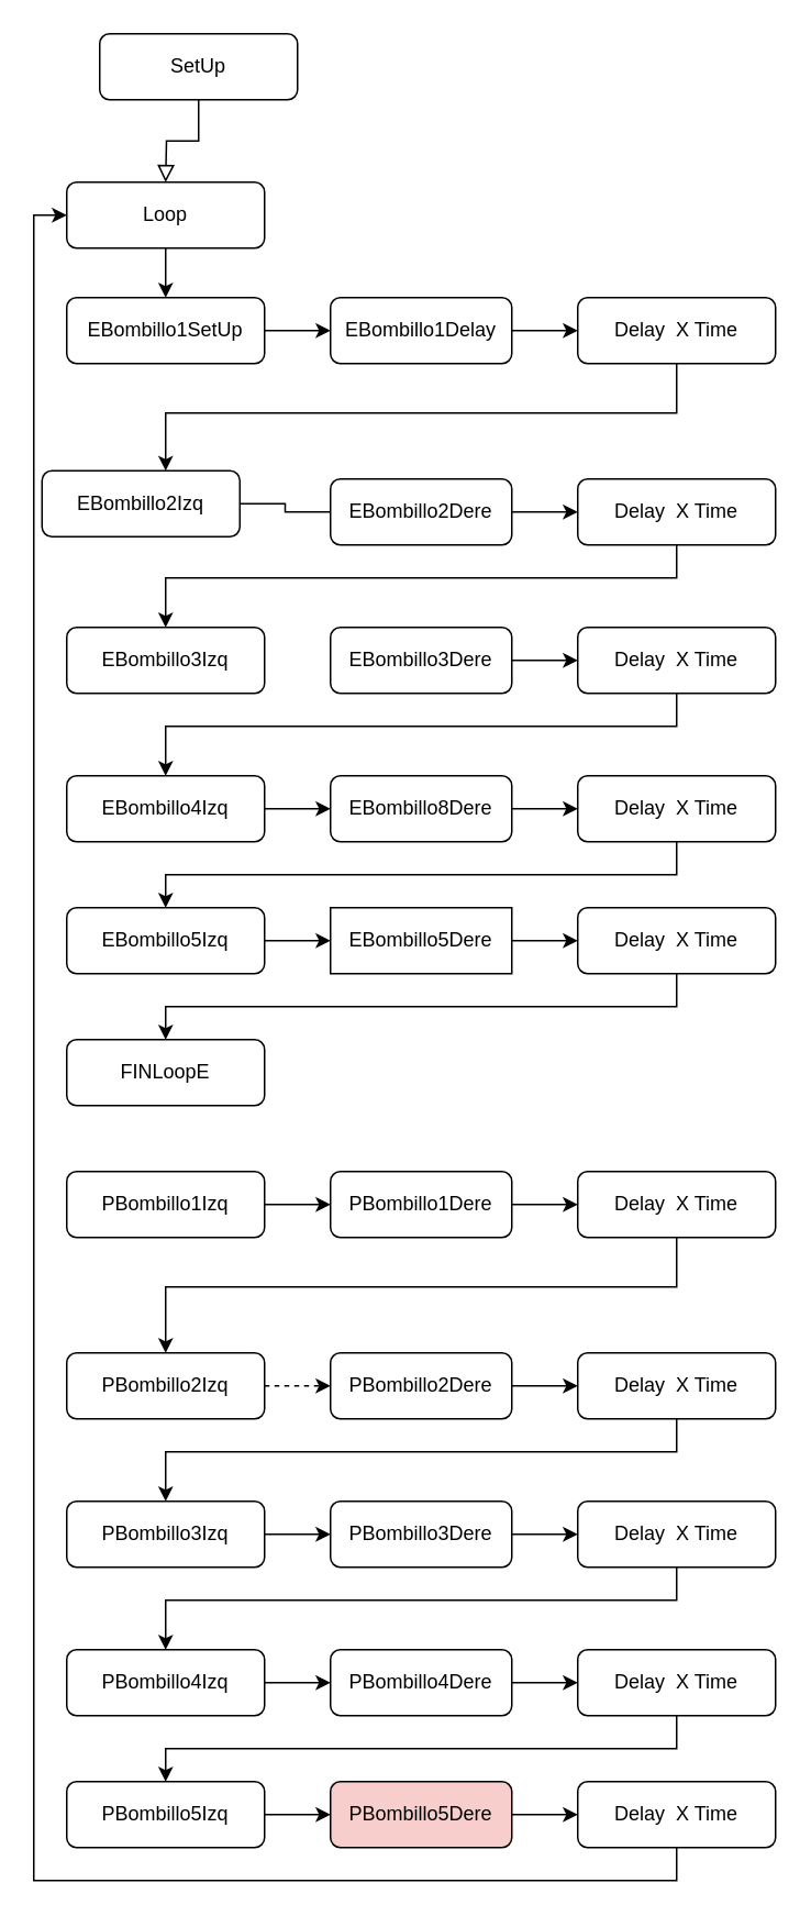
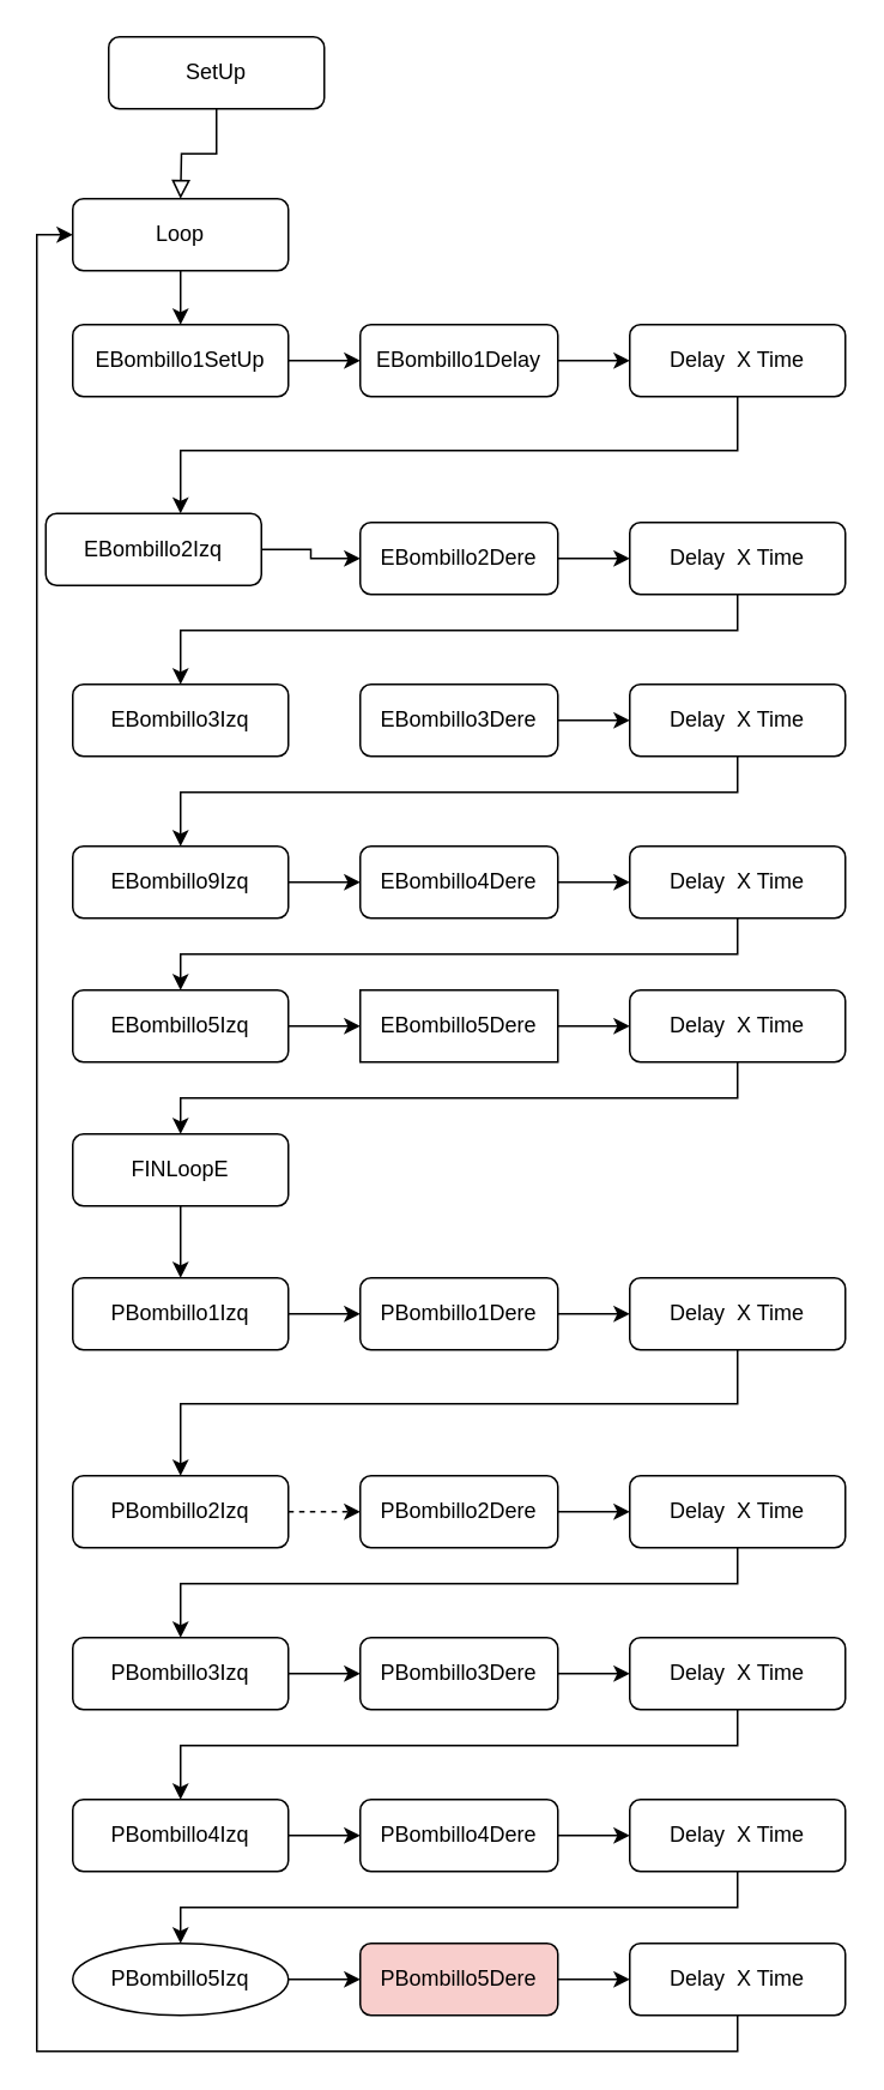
- <mxCell id="12" value="" style="edgeStyle=orthogonalEdgeStyle;rounded=0;orthogonalLoop=1;jettySize=auto;html=1;endArrow=none;" edge="1" parent="1" source="13" target="11"><mxGeometry relative="1" as="geometry" /></mxCell>
+ <mxCell id="12" value="" style="edgeStyle=orthogonalEdgeStyle;rounded=0;orthogonalLoop=1;jettySize=auto;html=1;" edge="1" parent="1" source="13" target="11"><mxGeometry relative="1" as="geometry" /></mxCell>
- <mxCell id="26" value="EBombillo4Izq" style="rounded=1;whiteSpace=wrap;html=1;fontSize=12;glass=0;strokeWidth=1;shadow=0;" vertex="1" parent="1"><mxGeometry x="40" y="470" width="120" height="40" as="geometry" /></mxCell>
+ <mxCell id="26" value="EBombillo9Izq" style="rounded=1;whiteSpace=wrap;html=1;fontSize=12;glass=0;strokeWidth=1;shadow=0;" vertex="1" parent="1"><mxGeometry x="40" y="470" width="120" height="40" as="geometry" /></mxCell>
- <mxCell id="24" value="EBombillo8Dere" style="rounded=1;whiteSpace=wrap;html=1;fontSize=12;glass=0;strokeWidth=1;shadow=0;" vertex="1" parent="1"><mxGeometry x="200" y="470" width="110" height="40" as="geometry" /></mxCell>
+ <mxCell id="24" value="EBombillo4Dere" style="rounded=1;whiteSpace=wrap;html=1;fontSize=12;glass=0;strokeWidth=1;shadow=0;" vertex="1" parent="1"><mxGeometry x="200" y="470" width="110" height="40" as="geometry" /></mxCell>
+ <mxCell id="35" value="" style="edgeStyle=orthogonalEdgeStyle;rounded=0;orthogonalLoop=1;jettySize=auto;html=1;" edge="1" parent="1" source="36" target="40"><mxGeometry relative="1" as="geometry" /></mxCell>
- <mxCell id="64" value="PBombillo5Izq" style="rounded=1;whiteSpace=wrap;html=1;fontSize=12;glass=0;strokeWidth=1;shadow=0;" vertex="1" parent="1"><mxGeometry x="40" y="1080" width="120" height="40" as="geometry" /></mxCell>
+ <mxCell id="64" value="PBombillo5Izq" style="ellipse;whiteSpace=wrap;html=1;fontSize=12;glass=0;strokeWidth=1;shadow=0;" vertex="1" parent="1"><mxGeometry x="40" y="1080" width="120" height="40" as="geometry" /></mxCell>
